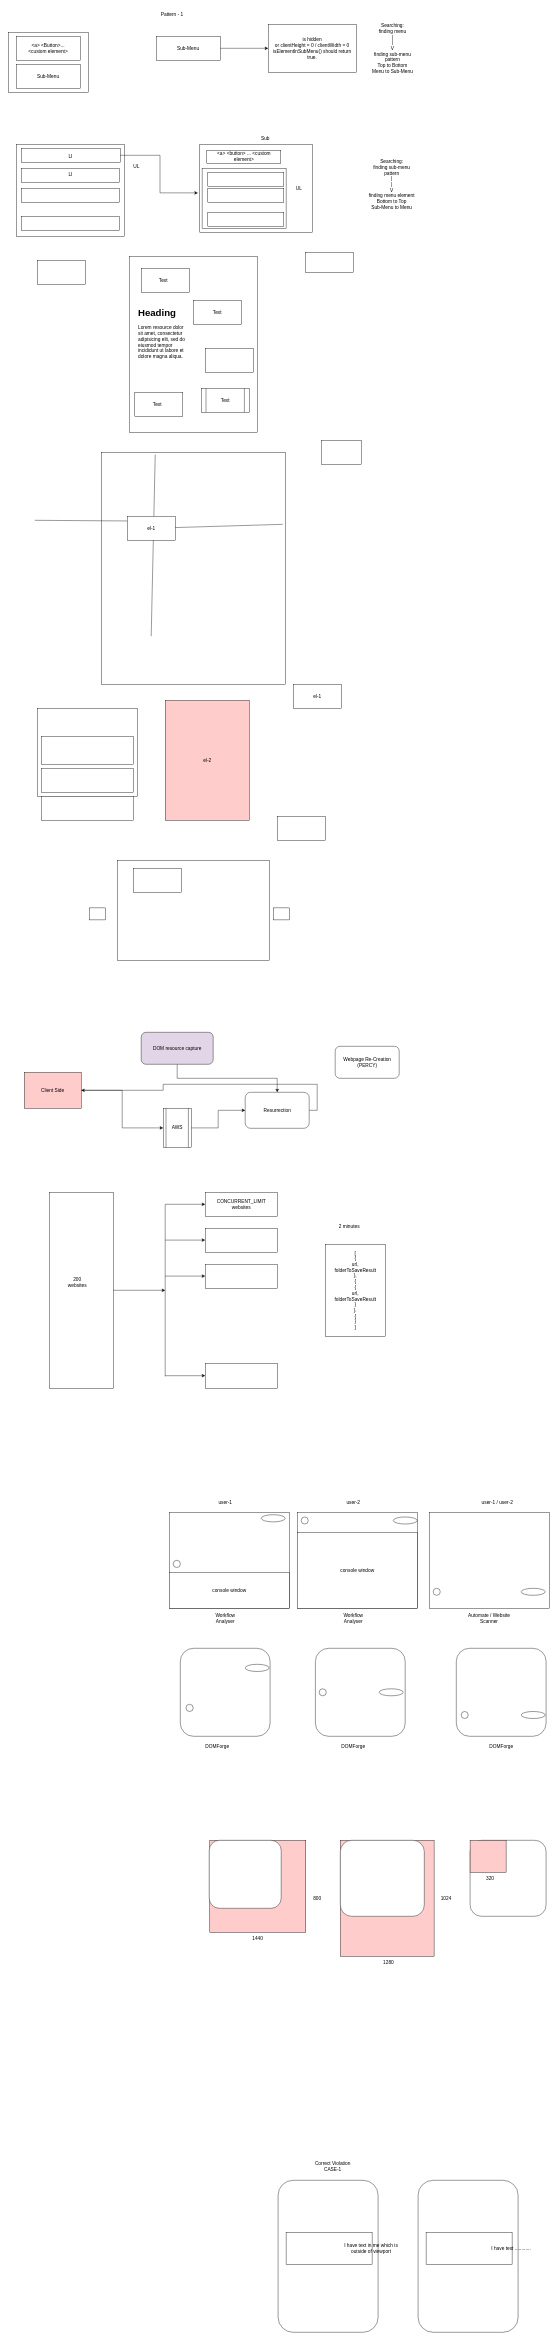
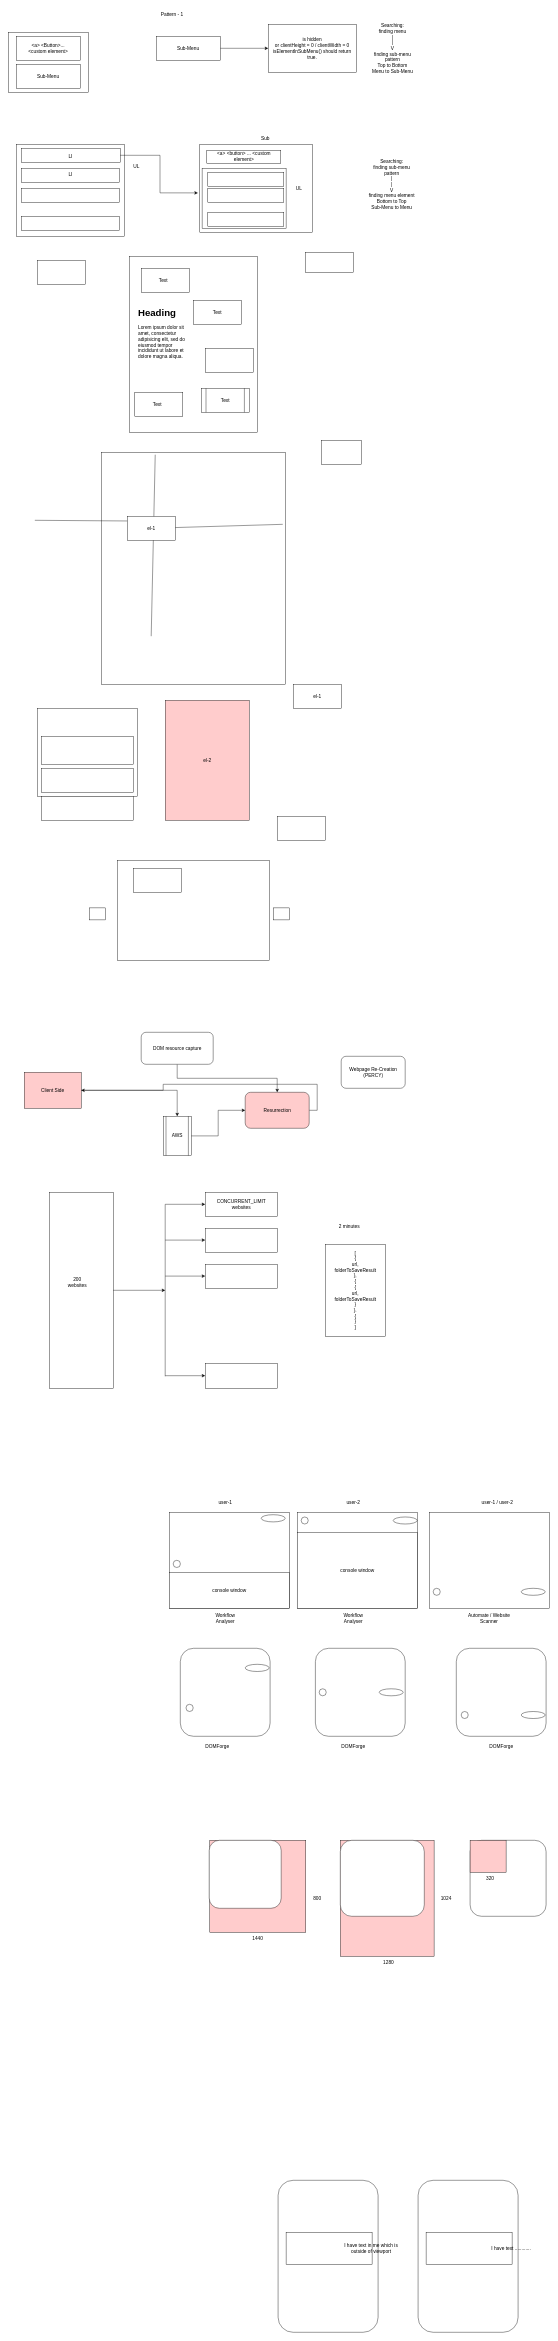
- <mxCell id="37" value="&lt;h1 style=&quot;margin-top: 0px;&quot;&gt;Heading&lt;/h1&gt;&lt;p&gt;Lorem resource dolor sit amet, consectetur adipisicing elit, sed do eiusmod tempor incididunt ut labore et dolore magna aliqua.&lt;/p&gt;" style="text;html=1;whiteSpace=wrap;overflow=hidden;rounded=0;" parent="1" vertex="1"><mxGeometry x="342.5" y="760" width="130" height="150" as="geometry" /></mxCell>
+ <mxCell id="37" value="&lt;h1 style=&quot;margin-top: 0px;&quot;&gt;Heading&lt;/h1&gt;&lt;p&gt;Lorem ipsum dolor sit amet, consectetur adipisicing elit, sed do eiusmod tempor incididunt ut labore et dolore magna aliqua.&lt;/p&gt;" style="text;html=1;whiteSpace=wrap;overflow=hidden;rounded=0;" parent="1" vertex="1"><mxGeometry x="342.5" y="760" width="130" height="150" as="geometry" /></mxCell>
- <mxCell id="61" value="DOM resource capture" style="rounded=1;whiteSpace=wrap;html=1;fillColor=#e1d5e7;" parent="1" vertex="1"><mxGeometry x="352.5" y="2580" width="180" height="80" as="geometry" /></mxCell>
+ <mxCell id="61" value="DOM resource capture" style="rounded=1;whiteSpace=wrap;html=1;" parent="1" vertex="1"><mxGeometry x="352.5" y="2580" width="180" height="80" as="geometry" /></mxCell>
- <mxCell id="66" value="Webpage Re-Creation (PERCY)" style="rounded=1;whiteSpace=wrap;html=1;" parent="1" vertex="1"><mxGeometry x="837.5" y="2615" width="160" height="80" as="geometry" /></mxCell>
+ <mxCell id="66" value="Webpage Re-Creation (PERCY)" style="rounded=1;whiteSpace=wrap;html=1;" parent="1" vertex="1"><mxGeometry x="852.5" y="2640" width="160" height="80" as="geometry" /></mxCell>
- <mxCell id="63" value="Resurrection" style="rounded=1;whiteSpace=wrap;html=1;" parent="1" vertex="1"><mxGeometry x="612.5" y="2730" width="160" height="90" as="geometry" /></mxCell>
+ <mxCell id="63" value="Resurrection" style="rounded=1;whiteSpace=wrap;html=1;fillColor=#ffcccc;" parent="1" vertex="1"><mxGeometry x="612.5" y="2730" width="160" height="90" as="geometry" /></mxCell>
- <mxCell id="65" value="AWS" style="shape=process;whiteSpace=wrap;html=1;backgroundOutline=1;" parent="1" vertex="1"><mxGeometry x="407.5" y="2770" width="70" height="98" as="geometry" /></mxCell>
+ <mxCell id="65" value="AWS" style="shape=process;whiteSpace=wrap;html=1;backgroundOutline=1;" parent="1" vertex="1"><mxGeometry x="407.5" y="2790" width="70" height="98" as="geometry" /></mxCell>
- <mxCell id="129" value="Correct Violation&lt;br&gt;CASE-1" style="text;html=1;align=center;verticalAlign=middle;whiteSpace=wrap;rounded=0;" parent="1" vertex="1"><mxGeometry x="784.75" y="5400" width="92.5" height="30" as="geometry" /></mxCell>
